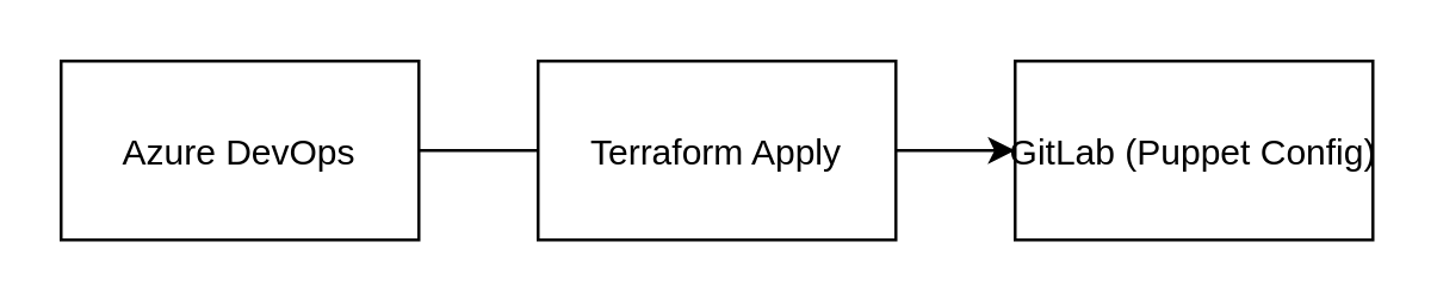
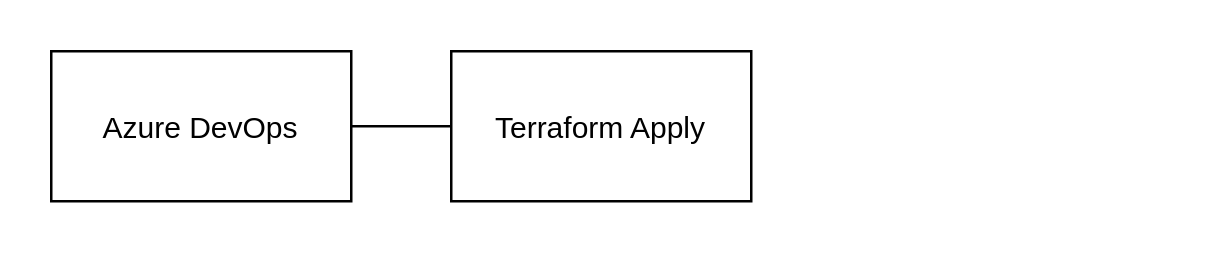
- <mxCell id="6" edge="1" parent="1" source="3" target="4"><mxGeometry relative="1" as="geometry" /></mxCell>
- <mxCell id="4" value="GitLab (Puppet Config)" vertex="1" parent="1"><mxGeometry x="340" y="20" width="120" height="60" as="geometry" /></mxCell>
